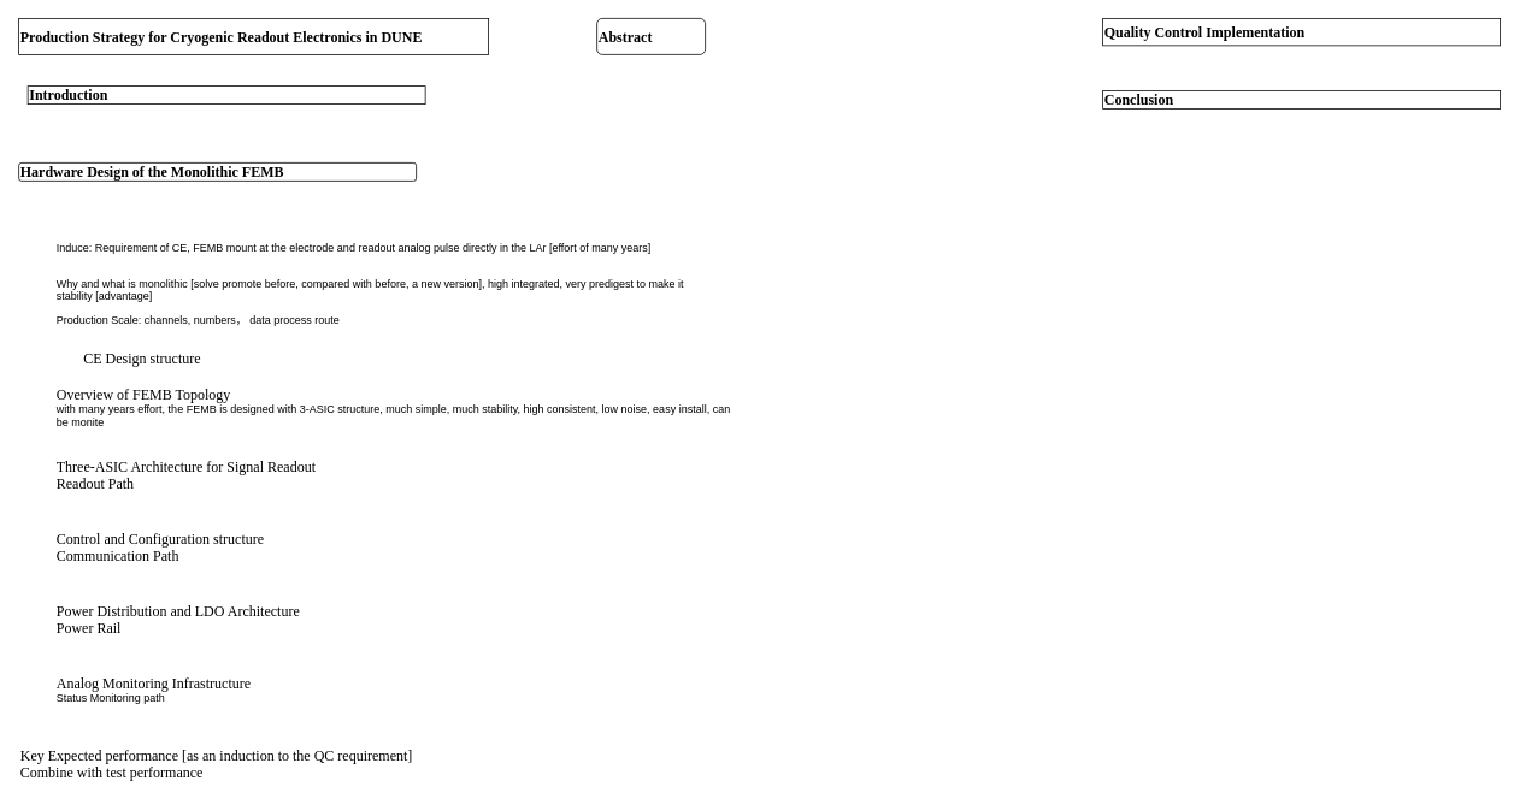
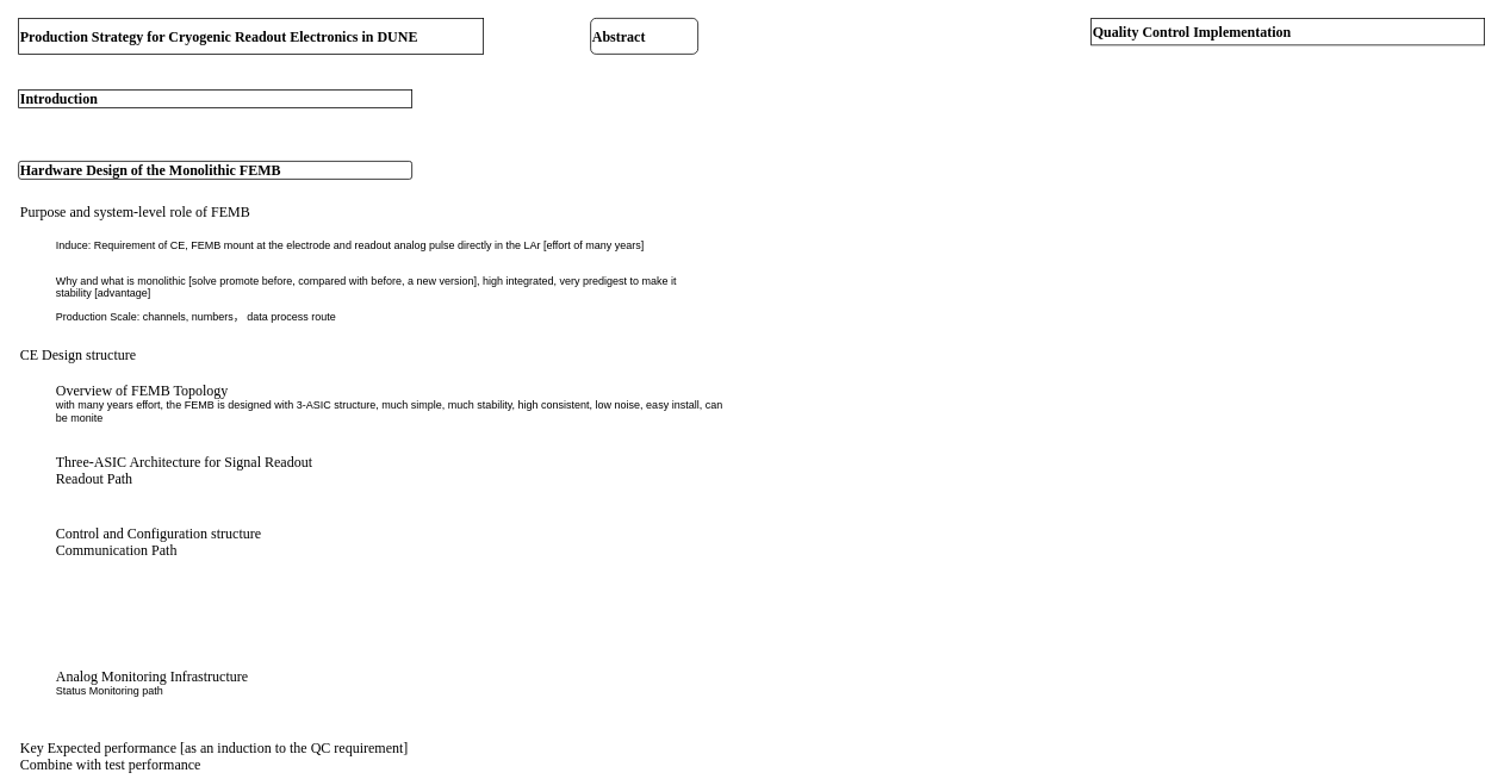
- <mxCell id="4" value="Introduction" style="rounded=0;whiteSpace=wrap;html=1;align=left;fontStyle=1;fontSize=16;fontFamily=Times New Roman;" parent="1" vertex="1"><mxGeometry x="30" y="95" width="440" height="20" as="geometry" /></mxCell>
+ <mxCell id="4" value="Introduction" style="rounded=0;whiteSpace=wrap;html=1;align=left;fontStyle=1;fontSize=16;fontFamily=Times New Roman;" parent="1" vertex="1"><mxGeometry x="20" y="100" width="440" height="20" as="geometry" /></mxCell>
- <mxCell id="7" value="Conclusion" style="rounded=0;whiteSpace=wrap;html=1;align=left;fontStyle=1;fontSize=16;fontFamily=Times New Roman;" parent="1" vertex="1"><mxGeometry x="1220" y="100" width="440" height="20" as="geometry" /></mxCell>
+ <mxCell id="8" value="&lt;span style=&quot;font-size:12.0pt;mso-bidi-font-size:11.0pt;&amp;lt;br/&amp;gt;line-height:107%;font-family:&amp;quot;Times New Roman&amp;quot;,serif;mso-fareast-font-family:&amp;lt;br/&amp;gt;DengXian;mso-fareast-theme-font:minor-fareast;mso-bidi-theme-font:minor-bidi;&amp;lt;br/&amp;gt;mso-ansi-language:EN-US;mso-fareast-language:ZH-CN;mso-bidi-language:AR-SA&quot;&gt;Purpose and system-level role of FEMB&lt;/span&gt;" style="text;whiteSpace=wrap;html=1;" parent="1" vertex="1"><mxGeometry x="20" y="220" width="440" height="30" as="geometry" /></mxCell>
- <mxCell id="12" value="&lt;span style=&quot;font-size:12.0pt;mso-bidi-font-size:11.0pt;&amp;lt;br/&amp;gt;line-height:107%;font-family:&amp;quot;Times New Roman&amp;quot;,serif;mso-fareast-font-family:&amp;lt;br/&amp;gt;DengXian;mso-fareast-theme-font:minor-fareast;mso-bidi-theme-font:minor-bidi;&amp;lt;br/&amp;gt;mso-ansi-language:EN-US;mso-fareast-language:ZH-CN;mso-bidi-language:AR-SA&quot;&gt;CE Design structure&lt;/span&gt;" style="text;whiteSpace=wrap;html=1;" parent="1" vertex="1"><mxGeometry x="90" y="380" width="440" height="30" as="geometry" /></mxCell>
+ <mxCell id="12" value="&lt;span style=&quot;font-size:12.0pt;mso-bidi-font-size:11.0pt;&amp;lt;br/&amp;gt;line-height:107%;font-family:&amp;quot;Times New Roman&amp;quot;,serif;mso-fareast-font-family:&amp;lt;br/&amp;gt;DengXian;mso-fareast-theme-font:minor-fareast;mso-bidi-theme-font:minor-bidi;&amp;lt;br/&amp;gt;mso-ansi-language:EN-US;mso-fareast-language:ZH-CN;mso-bidi-language:AR-SA&quot;&gt;CE Design structure&lt;/span&gt;" style="text;whiteSpace=wrap;html=1;" parent="1" vertex="1"><mxGeometry x="20" y="380" width="440" height="30" as="geometry" /></mxCell>
- <mxCell id="17" value="&lt;span style=&quot;font-size:12.0pt;mso-bidi-font-size:11.0pt;&amp;lt;br/&amp;gt;line-height:107%;font-family:&amp;quot;Times New Roman&amp;quot;,serif;mso-fareast-font-family:&amp;lt;br/&amp;gt;DengXian;mso-fareast-theme-font:minor-fareast;mso-bidi-theme-font:minor-bidi;&amp;lt;br/&amp;gt;mso-ansi-language:EN-US;mso-fareast-language:ZH-CN;mso-bidi-language:AR-SA&quot;&gt;Power Distribution and LDO Architecture&lt;/span&gt;&lt;div&gt;&lt;span style=&quot;font-size:12.0pt;mso-bidi-font-size:11.0pt;&amp;lt;br/&amp;gt;line-height:107%;font-family:&amp;quot;Times New Roman&amp;quot;,serif;mso-fareast-font-family:&amp;lt;br/&amp;gt;DengXian;mso-fareast-theme-font:minor-fareast;mso-bidi-theme-font:minor-bidi;&amp;lt;br/&amp;gt;mso-ansi-language:EN-US;mso-fareast-language:ZH-CN;mso-bidi-language:AR-SA&quot;&gt;Power Rail&lt;/span&gt;&lt;/div&gt;" style="text;whiteSpace=wrap;html=1;" parent="1" vertex="1"><mxGeometry x="60" y="660" width="600" height="30" as="geometry" /></mxCell>
